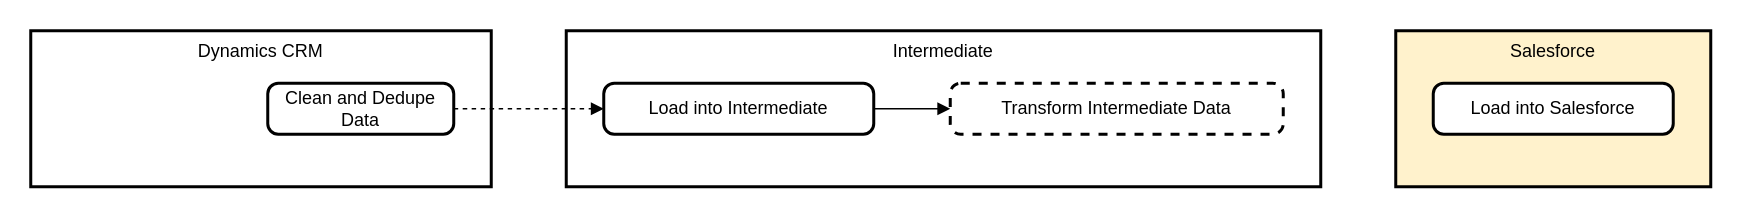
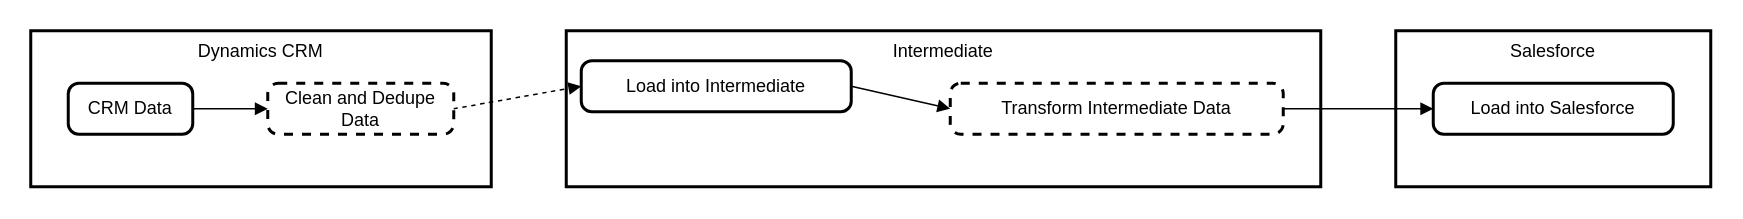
- <mxCell id="2" value="Salesforce" style="whiteSpace=wrap;strokeWidth=2;verticalAlign=top;fillColor=#fff2cc;" parent="1" vertex="1"><mxGeometry x="930" width="210" height="104" as="geometry" y="20" /></mxCell>
+ <mxCell id="2" value="Salesforce" style="whiteSpace=wrap;strokeWidth=2;verticalAlign=top;" parent="1" vertex="1"><mxGeometry x="930" width="210" height="104" as="geometry" y="20" /></mxCell>
+ <mxCell id="9" value="CRM Data" style="rounded=1;absoluteArcSize=1;arcSize=14;whiteSpace=wrap;strokeWidth=2;" parent="1" vertex="1"><mxGeometry x="45" y="55" width="83" height="34" as="geometry" /></mxCell>
+ <mxCell id="10" value="" style="curved=1;startArrow=none;endArrow=block;exitX=1;exitY=0.5;entryX=0;entryY=0.5;" parent="1" source="9" target="8" edge="1"><mxGeometry relative="1" as="geometry"><Array as="points" /></mxGeometry></mxCell>
- <mxCell id="8" value="Clean and Dedupe Data" style="rounded=1;absoluteArcSize=1;arcSize=14;whiteSpace=wrap;strokeWidth=2;" parent="1" vertex="1"><mxGeometry x="178" y="55" width="124" height="34" as="geometry" /></mxCell>
+ <mxCell id="8" value="Clean and Dedupe Data" style="rounded=1;absoluteArcSize=1;arcSize=14;whiteSpace=wrap;strokeWidth=2;dashed=1;" parent="1" vertex="1"><mxGeometry x="178" y="55" width="124" height="34" as="geometry" /></mxCell>
- <mxCell id="5" value="Load into Intermediate" style="rounded=1;absoluteArcSize=1;arcSize=14;whiteSpace=wrap;strokeWidth=2;" parent="1" vertex="1"><mxGeometry x="402" y="55" width="180" height="34" as="geometry" /></mxCell>
+ <mxCell id="5" value="Load into Intermediate" style="rounded=1;absoluteArcSize=1;arcSize=14;whiteSpace=wrap;strokeWidth=2;" parent="1" vertex="1"><mxGeometry x="387" y="40" width="180" height="34" as="geometry" /></mxCell>
+ <mxCell id="13" value="" style="curved=1;startArrow=none;endArrow=block;exitX=1;exitY=0.5;entryX=0;entryY=0.5;" parent="1" source="6" target="3" edge="1"><mxGeometry relative="1" as="geometry"><Array as="points" /></mxGeometry></mxCell>
